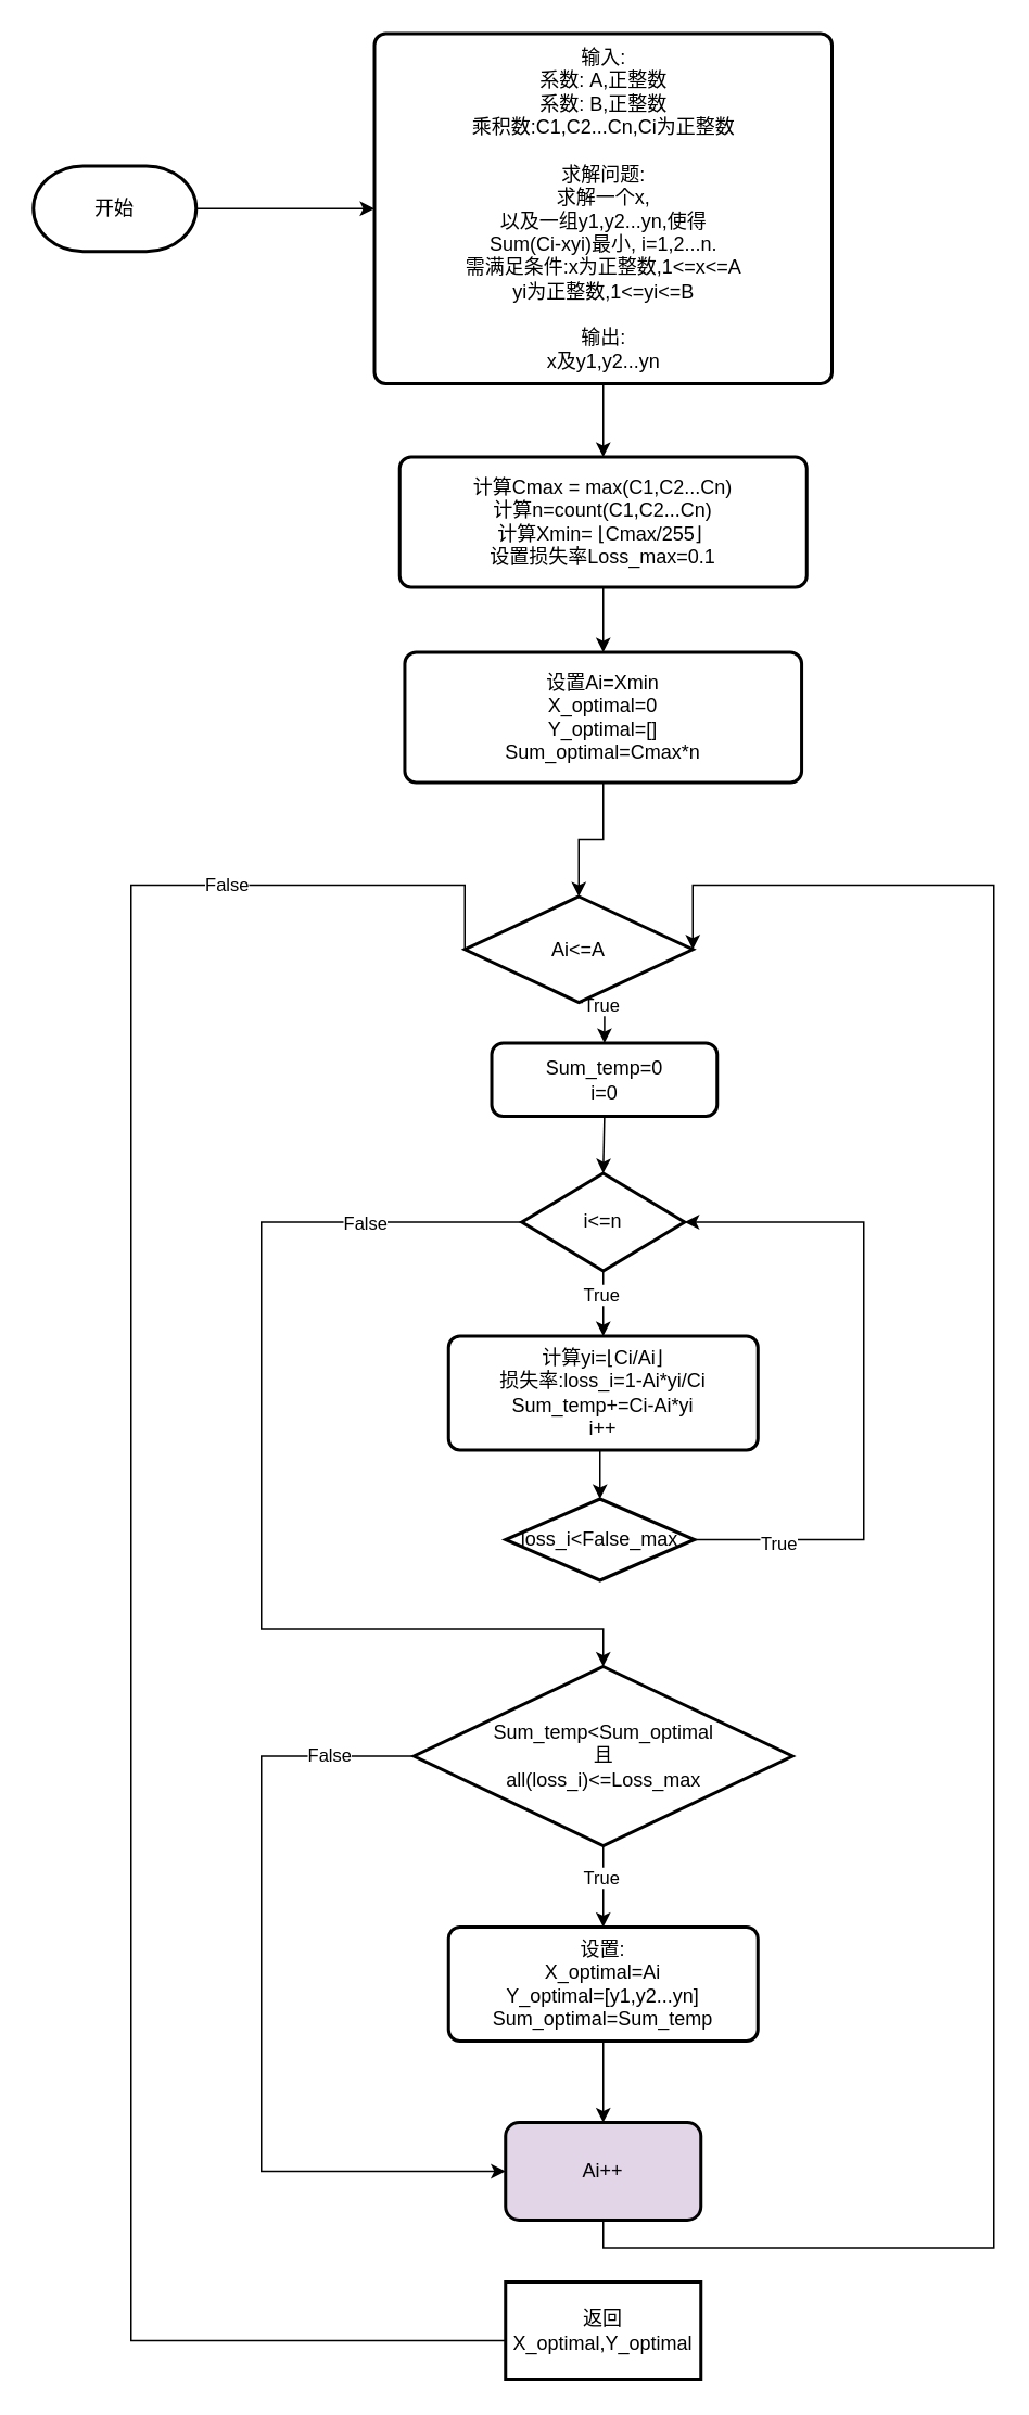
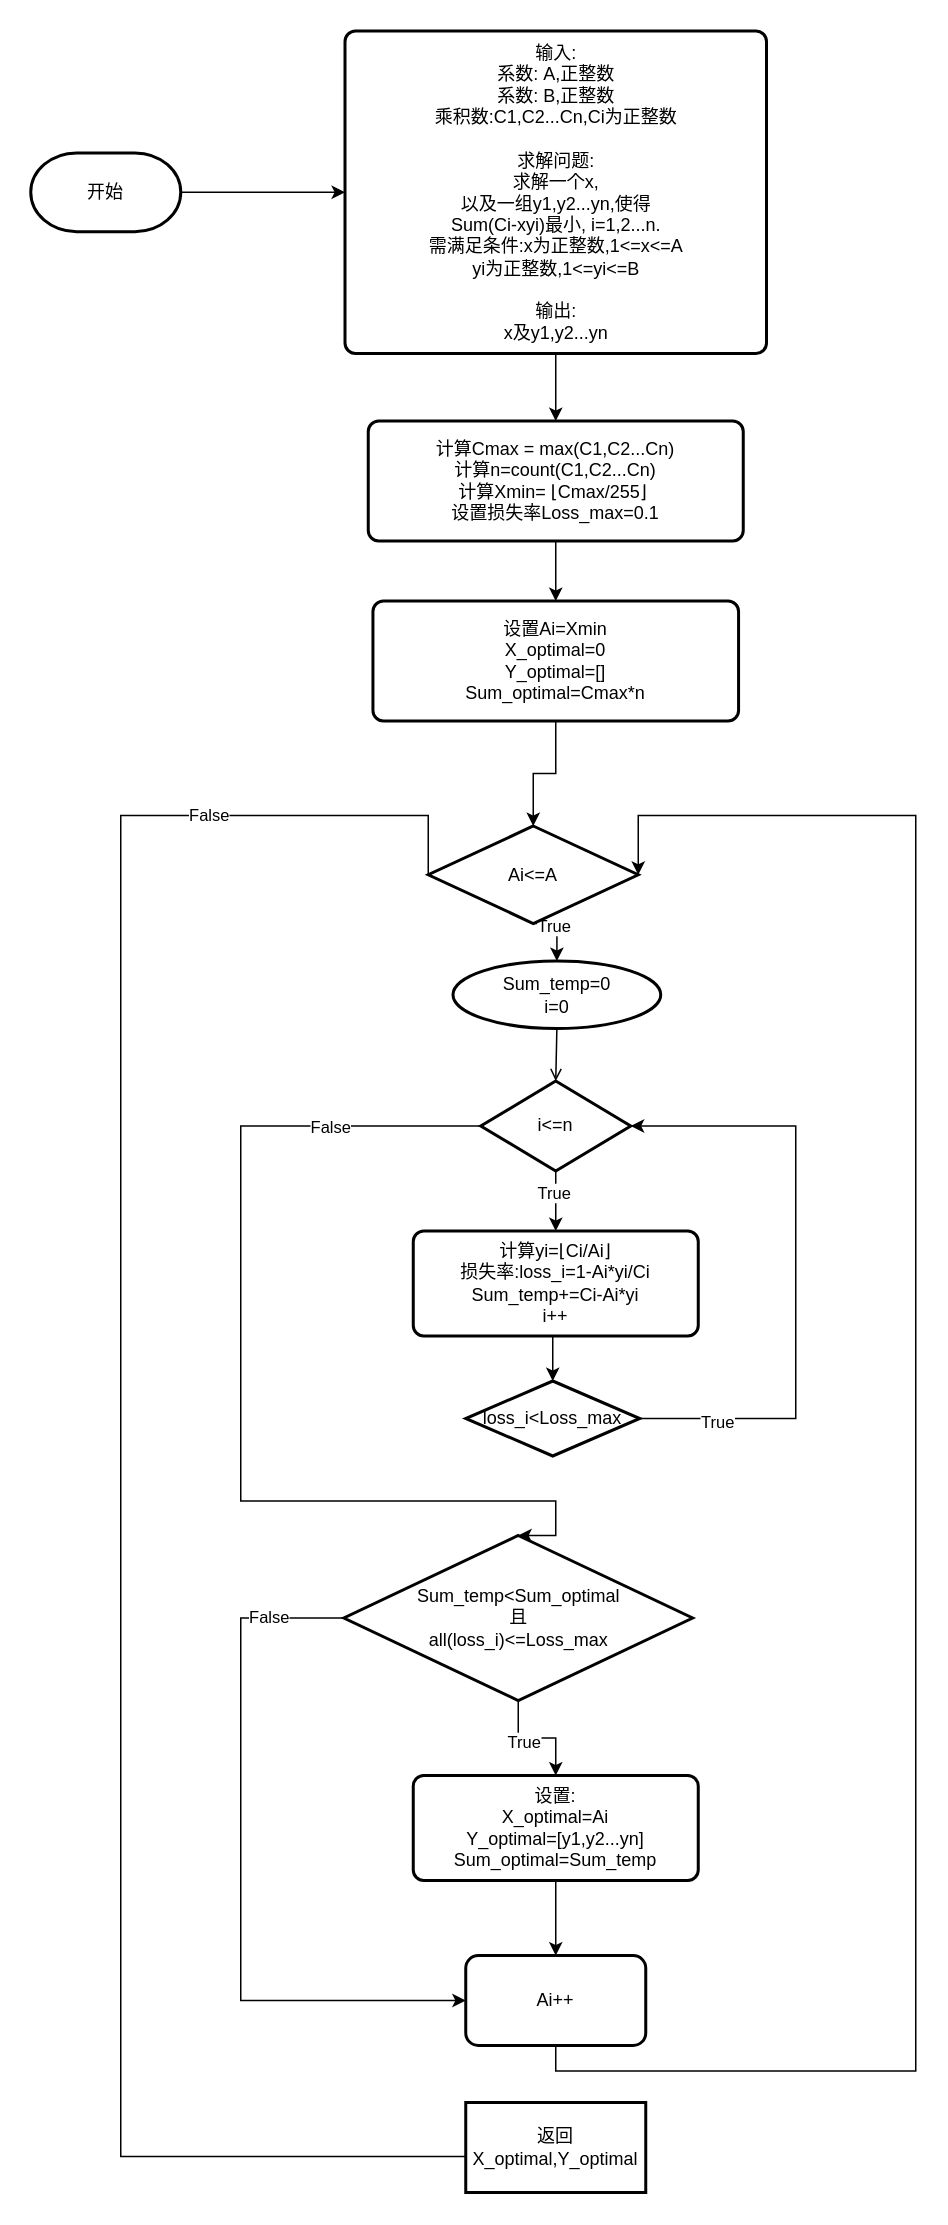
- <mxCell id="16" value="Sum_temp=0&lt;br&gt;i=0" style="rounded=1;whiteSpace=wrap;html=1;absoluteArcSize=1;arcSize=14;strokeWidth=2;" vertex="1" parent="1"><mxGeometry x="301.51" y="640" width="138.49" height="45" as="geometry" /></mxCell>
+ <mxCell id="16" value="Sum_temp=0&lt;br&gt;i=0" style="ellipse;whiteSpace=wrap;html=1;absoluteArcSize=1;arcSize=14;strokeWidth=2;" vertex="1" parent="1"><mxGeometry x="301.51" y="640" width="138.49" height="45" as="geometry" /></mxCell>
- <mxCell id="15" style="edgeStyle=orthogonalEdgeStyle;rounded=0;orthogonalLoop=1;jettySize=auto;html=1;exitX=0.5;exitY=1;exitDx=0;exitDy=0;entryX=0.5;entryY=0;entryDx=0;entryDy=0;entryPerimeter=0;" edge="1" parent="1" source="16" target="31"><mxGeometry relative="1" as="geometry" /></mxCell>
+ <mxCell id="15" style="edgeStyle=orthogonalEdgeStyle;rounded=0;orthogonalLoop=1;jettySize=auto;html=1;exitX=0.5;exitY=1;exitDx=0;exitDy=0;entryX=0.5;entryY=0;entryDx=0;entryDy=0;entryPerimeter=0;endArrow=open;" edge="1" parent="1" source="16" target="31"><mxGeometry relative="1" as="geometry" /></mxCell>
- <mxCell id="36" value="loss_i&amp;lt;False_max" style="strokeWidth=2;html=1;shape=mxgraph.flowchart.decision;whiteSpace=wrap;" vertex="1" parent="1"><mxGeometry x="310" y="920" width="116" height="50" as="geometry" /></mxCell>
+ <mxCell id="36" value="loss_i&amp;lt;Loss_max" style="strokeWidth=2;html=1;shape=mxgraph.flowchart.decision;whiteSpace=wrap;" vertex="1" parent="1"><mxGeometry x="310" y="920" width="116" height="50" as="geometry" /></mxCell>
- <mxCell id="21" value="Sum_temp&amp;lt;Sum_optimal&lt;br&gt;且&lt;br&gt;all(loss_i)&amp;lt;=Loss_max" style="strokeWidth=2;html=1;shape=mxgraph.flowchart.decision;whiteSpace=wrap;" vertex="1" parent="1"><mxGeometry x="253.75" y="1023" width="232.5" height="110" as="geometry" /></mxCell>
+ <mxCell id="21" value="Sum_temp&amp;lt;Sum_optimal&lt;br&gt;且&lt;br&gt;all(loss_i)&amp;lt;=Loss_max" style="strokeWidth=2;html=1;shape=mxgraph.flowchart.decision;whiteSpace=wrap;" vertex="1" parent="1"><mxGeometry x="228.75" y="1023" width="232.5" height="110" as="geometry" /></mxCell>
- <mxCell id="25" value="Ai++" style="whiteSpace=wrap;html=1;rounded=1;arcSize=14;strokeWidth=2;fillColor=#e1d5e7;" vertex="1" parent="1"><mxGeometry x="310" y="1303" width="120" height="60" as="geometry" /></mxCell>
+ <mxCell id="25" value="Ai++" style="whiteSpace=wrap;html=1;rounded=1;arcSize=14;strokeWidth=2;" vertex="1" parent="1"><mxGeometry x="310" y="1303" width="120" height="60" as="geometry" /></mxCell>
